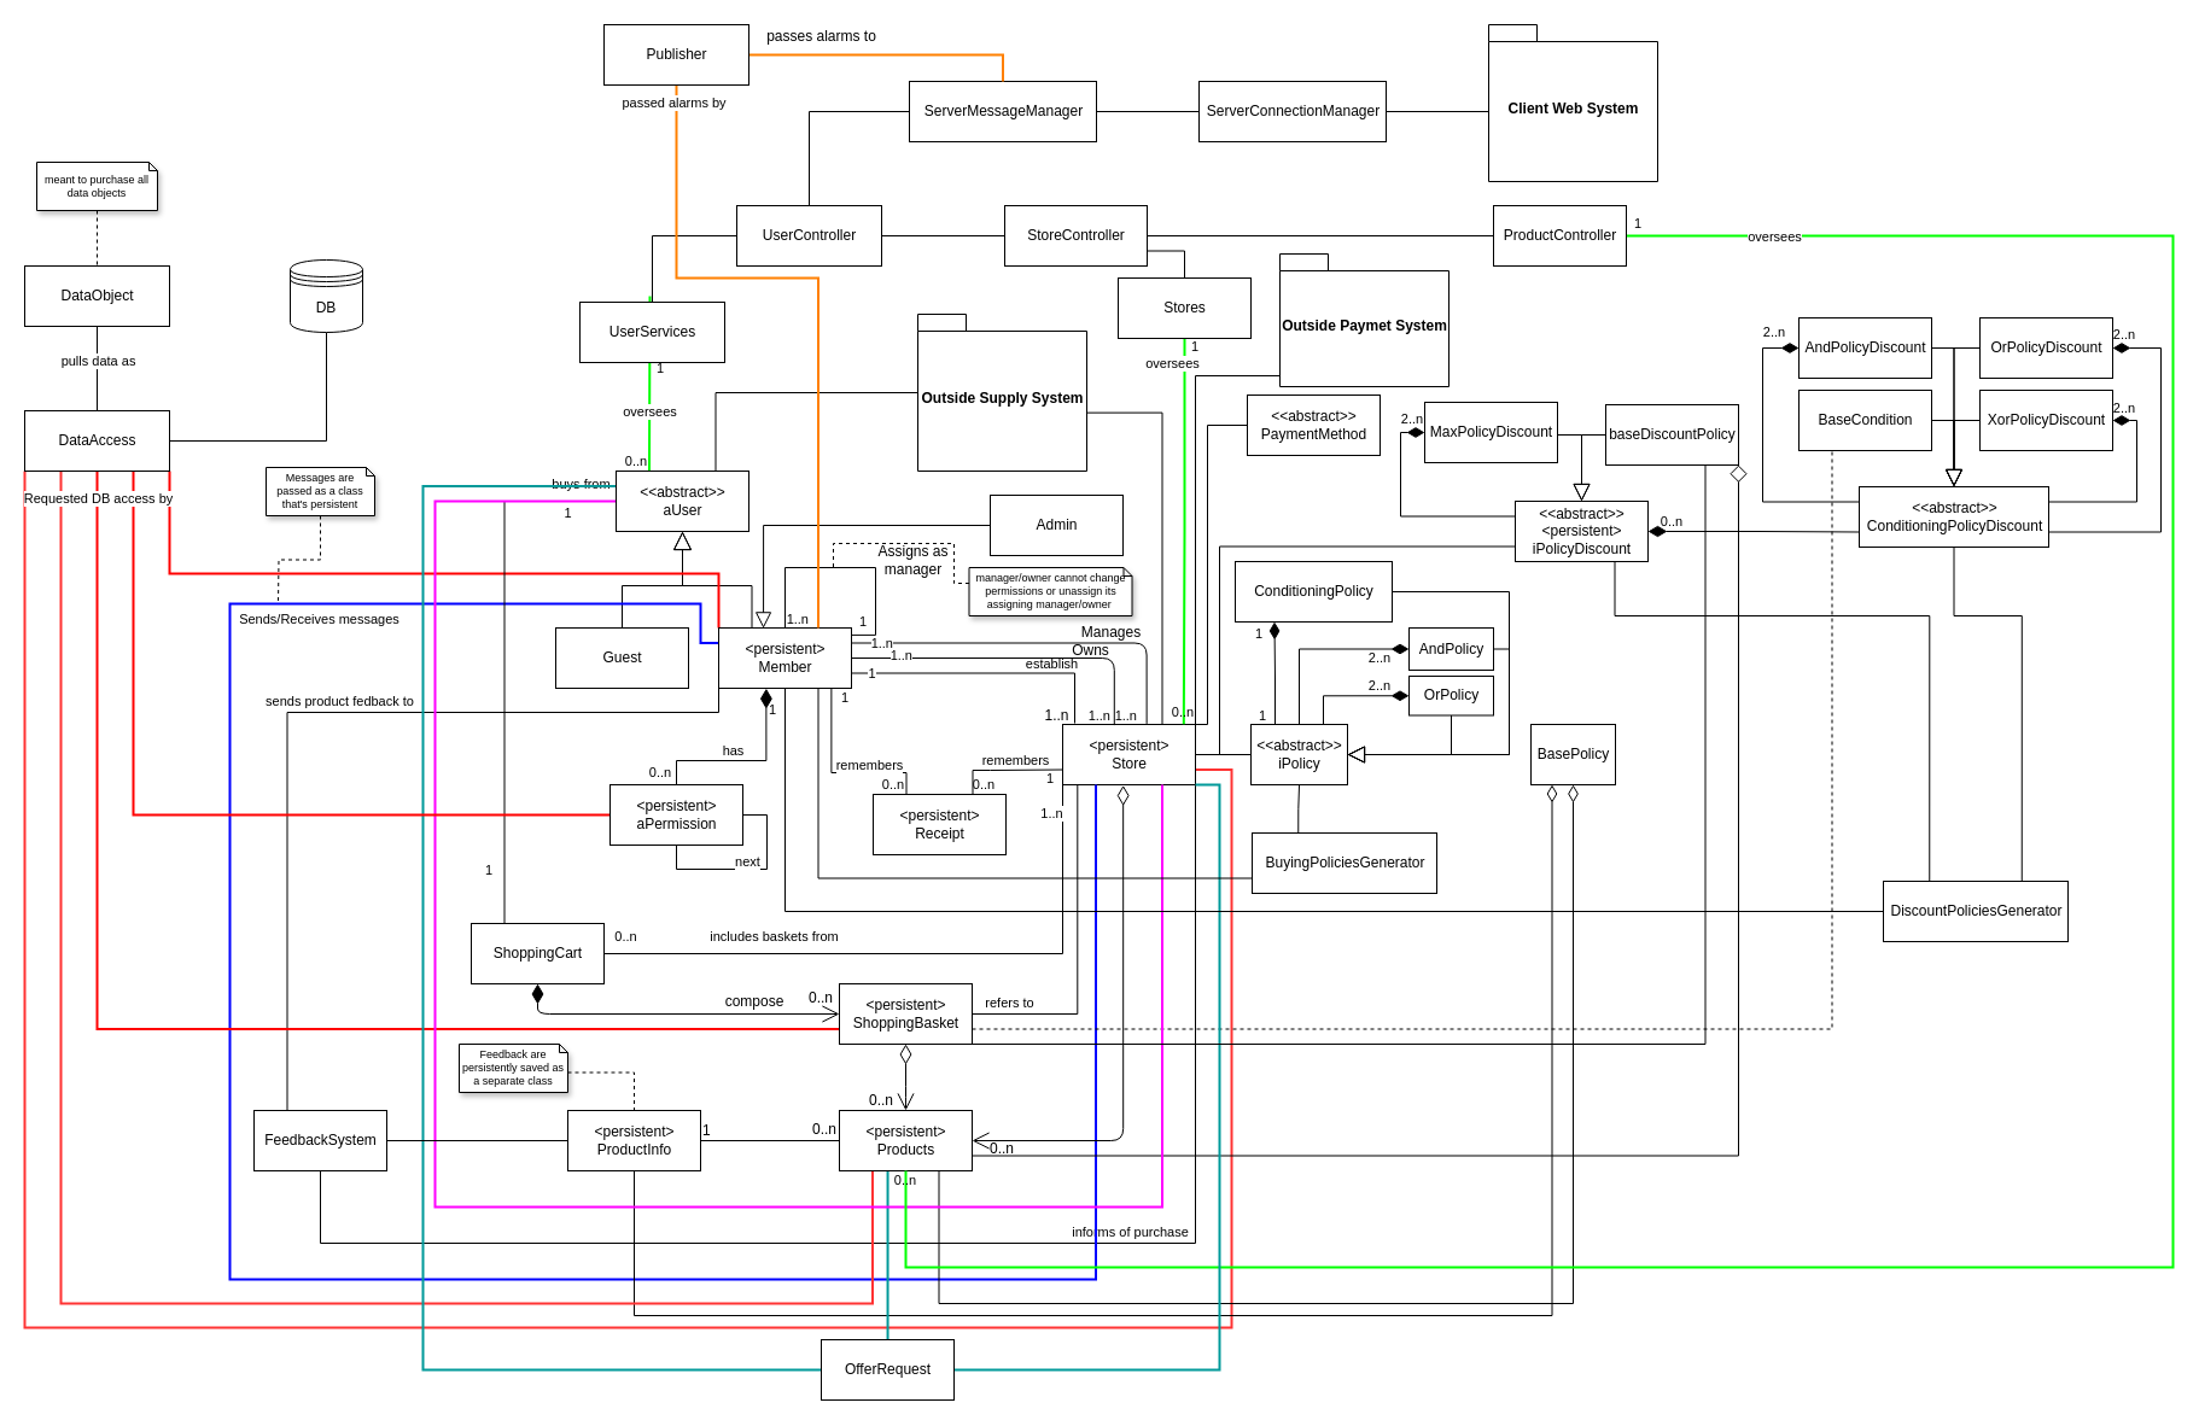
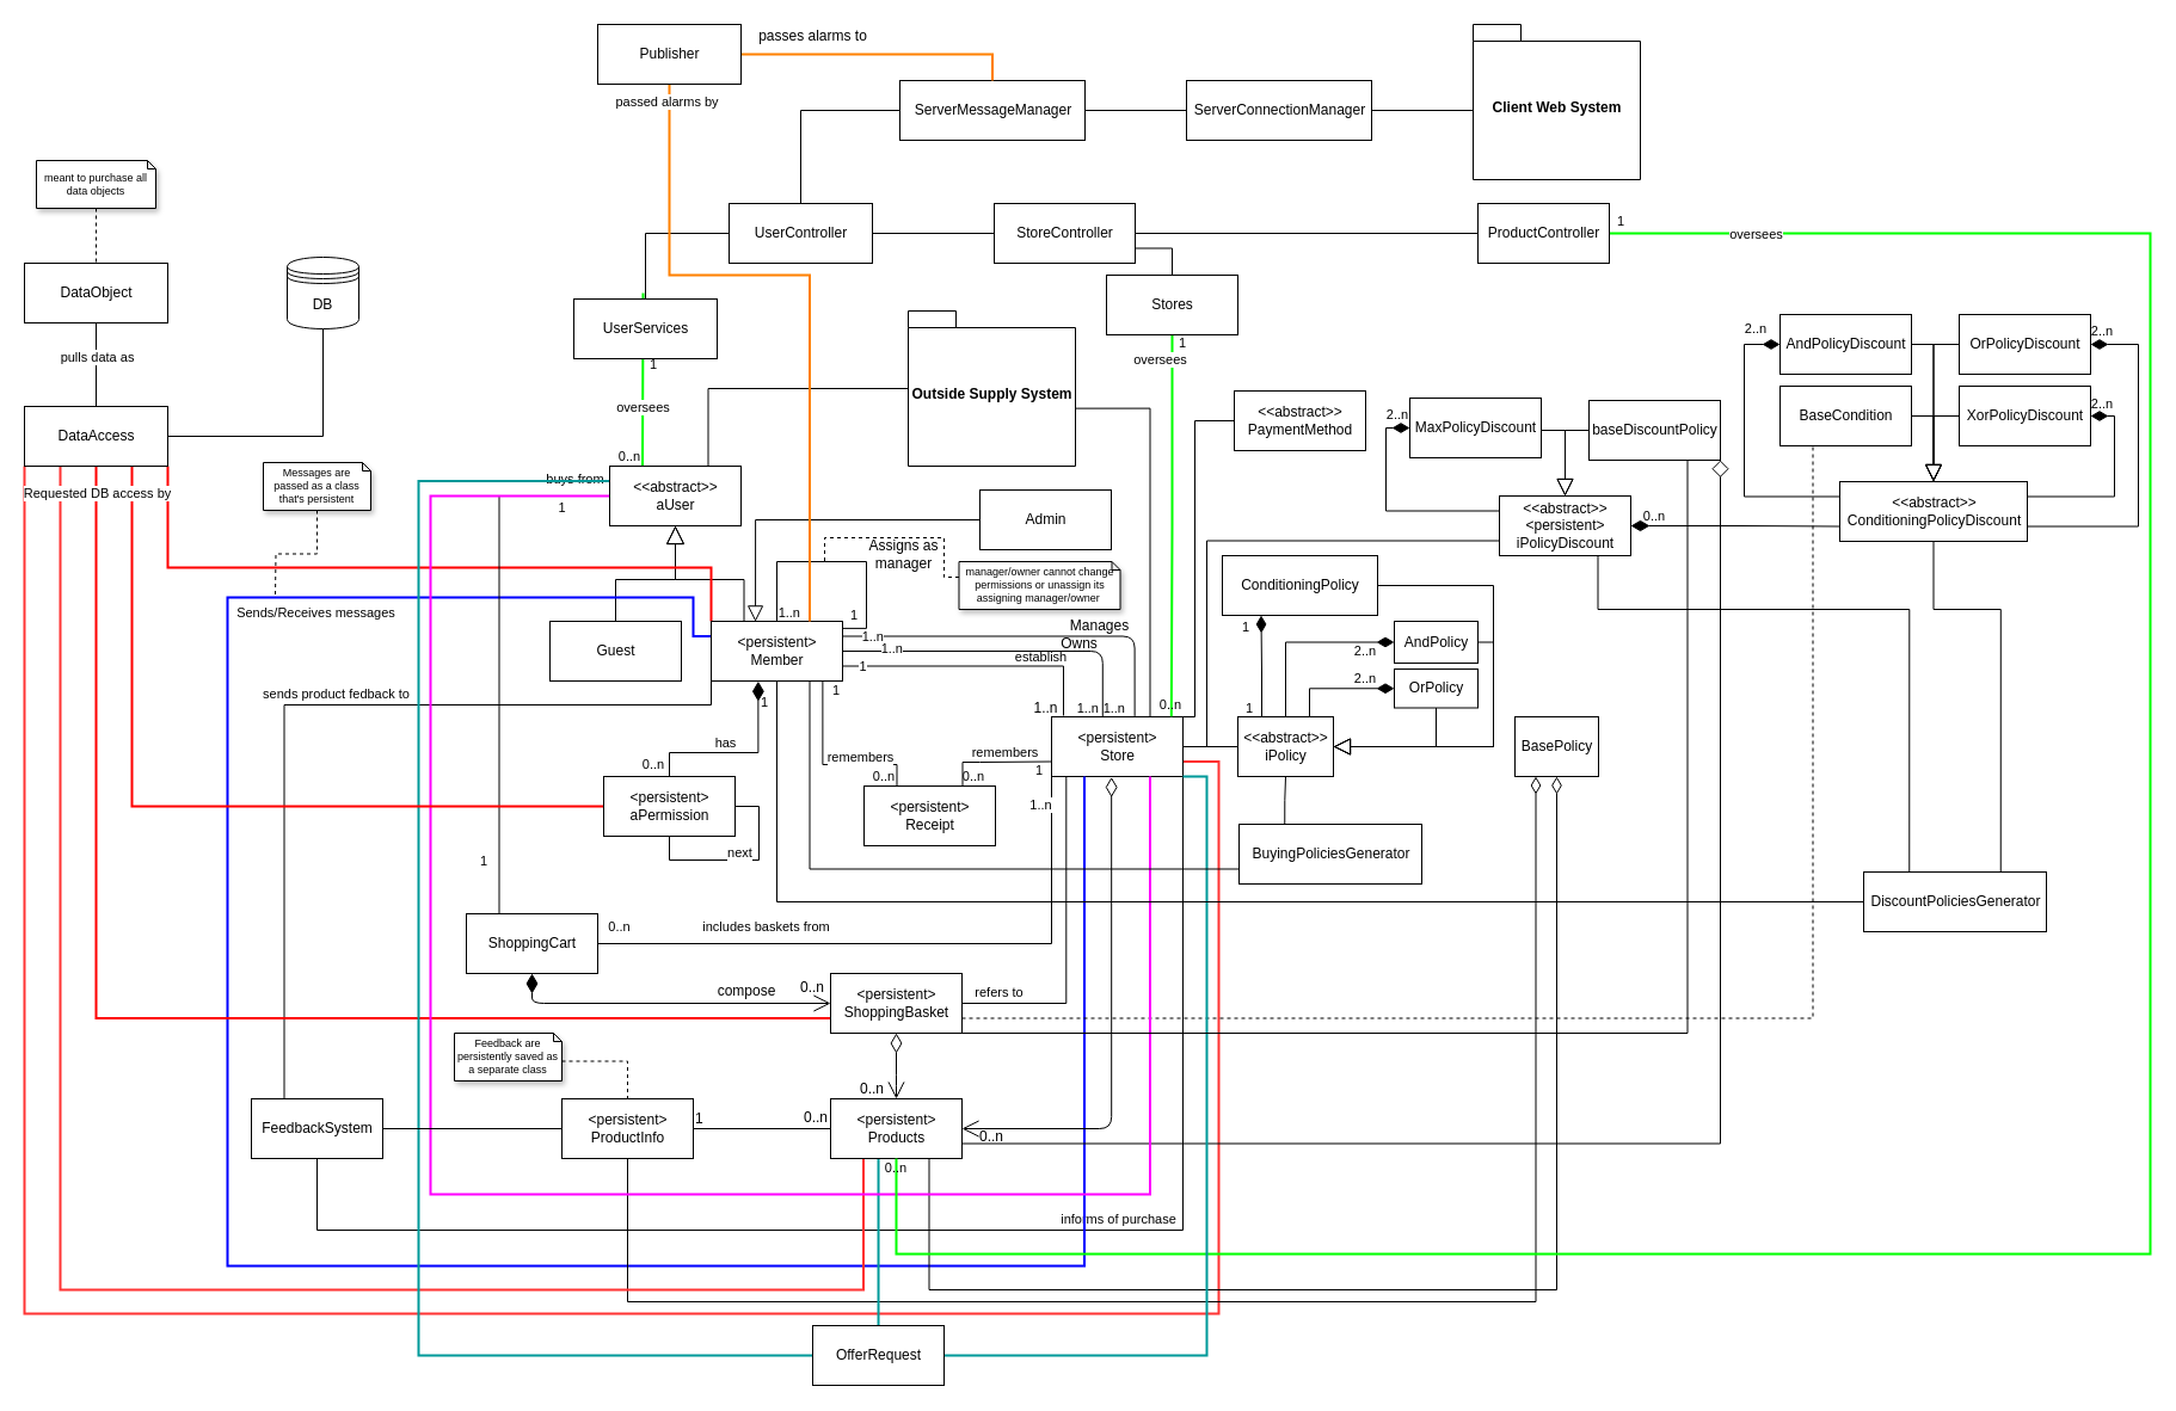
- <mxCell id="45" value="Outside Paymet System" style="shape=folder;fontStyle=1;spacingTop=10;tabWidth=40;tabHeight=14;tabPosition=left;html=1;" parent="1" vertex="1"><mxGeometry x="1060" y="210" width="140" height="110" as="geometry" /></mxCell>
- <mxCell id="44" style="edgeStyle=orthogonalEdgeStyle;rounded=0;orthogonalLoop=1;jettySize=auto;html=1;entryX=1;entryY=0;entryDx=0;entryDy=0;endArrow=none;endFill=0;strokeColor=#000000;strokeWidth=1;exitX=0;exitY=0;exitDx=0;exitDy=101;exitPerimeter=0;" parent="1" source="45" target="8" edge="1"><mxGeometry relative="1" as="geometry"><Array as="points"><mxPoint x="990" y="311" /></Array></mxGeometry></mxCell>
